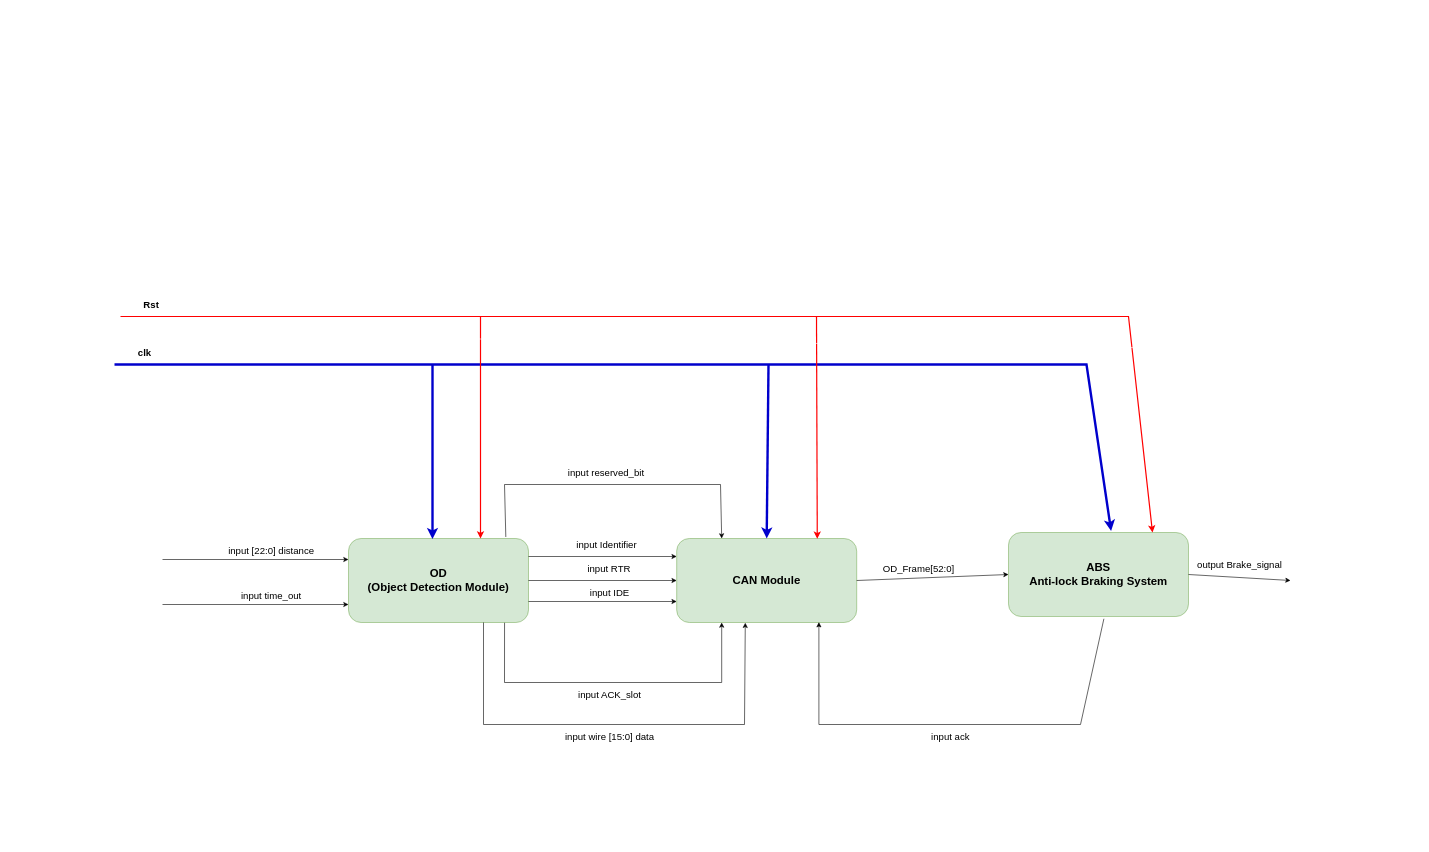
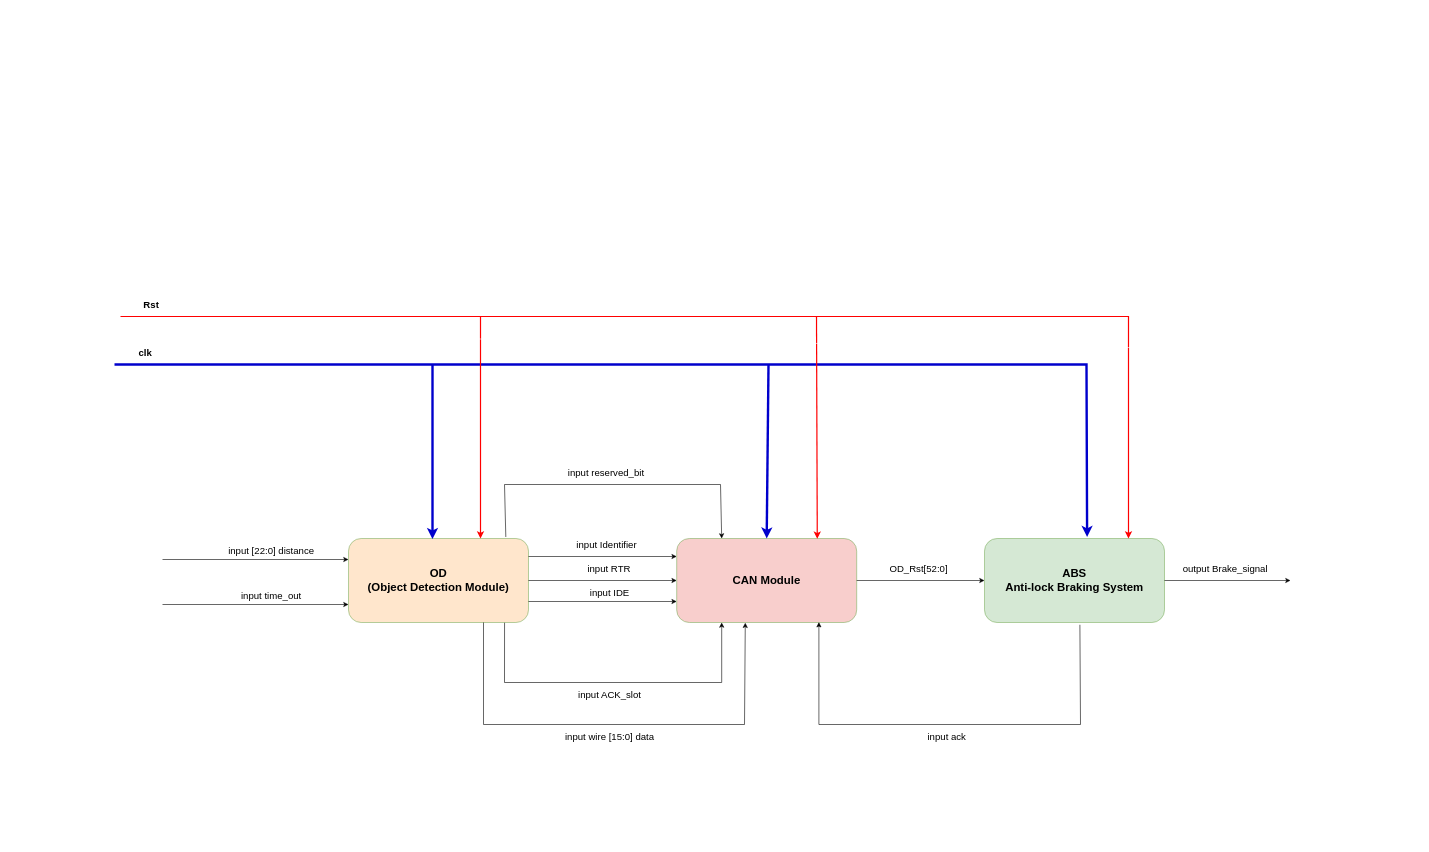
- <mxCell id="24" value="&lt;font style=&quot;font-size: 16px;&quot;&gt;OD_Frame[52:0]&lt;/font&gt;" style="edgeLabel;html=1;align=center;verticalAlign=middle;resizable=0;points=[];" vertex="1" connectable="0" parent="1"><mxGeometry x="1529.997" y="690" as="geometry" /></mxCell>
+ <mxCell id="24" value="&lt;font style=&quot;font-size: 16px;&quot;&gt;OD_Rst[52:0]&lt;/font&gt;" style="edgeLabel;html=1;align=center;verticalAlign=middle;resizable=0;points=[];" vertex="1" connectable="0" parent="1"><mxGeometry x="1529.997" y="690" as="geometry" /></mxCell>
- <mxCell id="3" value="&lt;span style=&quot;font-size: 19px;&quot;&gt;&lt;b&gt;ABS&lt;/b&gt;&lt;/span&gt;&lt;div&gt;&lt;span style=&quot;font-size: 19px;&quot;&gt;&lt;b&gt;Anti-lock Braking System&lt;/b&gt;&lt;/span&gt;&lt;/div&gt;" style="rounded=1;whiteSpace=wrap;html=1;fillColor=#d5e8d4;strokeColor=#82b366;" vertex="1" parent="1"><mxGeometry x="1680" y="630" width="300" height="140" as="geometry" /></mxCell>
+ <mxCell id="3" value="&lt;span style=&quot;font-size: 19px;&quot;&gt;&lt;b&gt;ABS&lt;/b&gt;&lt;/span&gt;&lt;div&gt;&lt;span style=&quot;font-size: 19px;&quot;&gt;&lt;b&gt;Anti-lock Braking System&lt;/b&gt;&lt;/span&gt;&lt;/div&gt;" style="rounded=1;whiteSpace=wrap;html=1;fillColor=#d5e8d4;strokeColor=#82b366;" vertex="1" parent="1"><mxGeometry x="1640" y="640" width="300" height="140" as="geometry" /></mxCell>
- <mxCell id="2" value="&lt;b&gt;&lt;font style=&quot;font-size: 19px;&quot;&gt;OD&lt;/font&gt;&lt;/b&gt;&lt;div&gt;&lt;b&gt;&lt;font style=&quot;font-size: 19px;&quot;&gt;(Object Detection Module)&lt;/font&gt;&lt;/b&gt;&lt;/div&gt;" style="rounded=1;whiteSpace=wrap;html=1;fillColor=#d5e8d4;strokeColor=#82b366;" vertex="1" parent="1"><mxGeometry x="580" y="640" width="300" height="140" as="geometry" /></mxCell>
+ <mxCell id="2" value="&lt;b&gt;&lt;font style=&quot;font-size: 19px;&quot;&gt;OD&lt;/font&gt;&lt;/b&gt;&lt;div&gt;&lt;b&gt;&lt;font style=&quot;font-size: 19px;&quot;&gt;(Object Detection Module)&lt;/font&gt;&lt;/b&gt;&lt;/div&gt;" style="rounded=1;whiteSpace=wrap;html=1;fillColor=#ffe6cc;strokeColor=#82b366;" vertex="1" parent="1"><mxGeometry x="580" y="640" width="300" height="140" as="geometry" /></mxCell>
- <mxCell id="4" value="&lt;span style=&quot;font-size: 19px;&quot;&gt;&lt;b&gt;CAN Module&lt;/b&gt;&lt;/span&gt;" style="rounded=1;whiteSpace=wrap;html=1;fillColor=#d5e8d4;strokeColor=#82b366;" vertex="1" parent="1"><mxGeometry x="1127" y="640" width="300" height="140" as="geometry" /></mxCell>
+ <mxCell id="4" value="&lt;span style=&quot;font-size: 19px;&quot;&gt;&lt;b&gt;CAN Module&lt;/b&gt;&lt;/span&gt;" style="rounded=1;whiteSpace=wrap;html=1;fillColor=#f8cecc;strokeColor=#82b366;" vertex="1" parent="1"><mxGeometry x="1127" y="640" width="300" height="140" as="geometry" /></mxCell>
